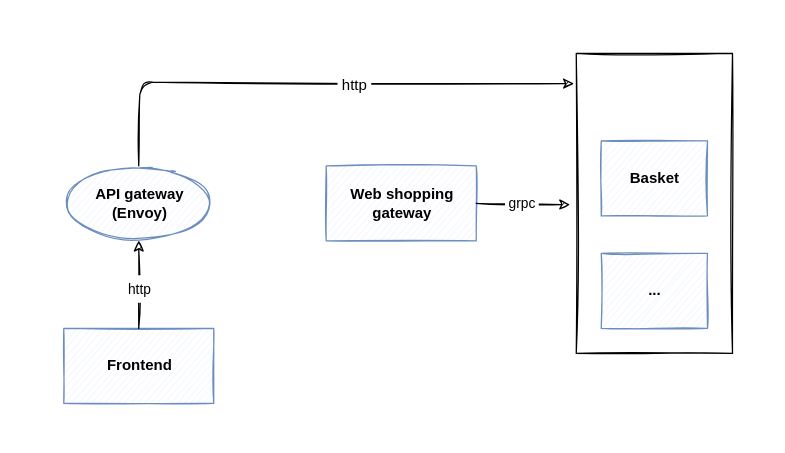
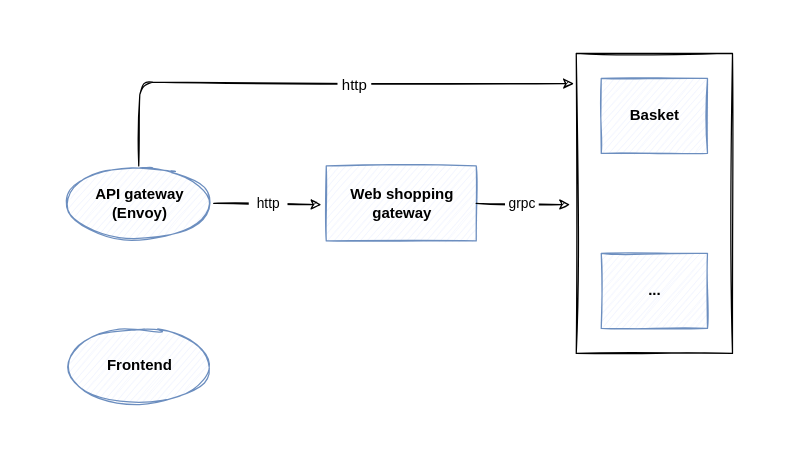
- <mxCell id="5" value="Basket" style="html=1;sketch=1;strokeColor=#6c8ebf;fontStyle=1;labelBackgroundColor=none;fillColor=#F0F4FF;" vertex="1" parent="1"><mxGeometry x="480.5" y="112" width="85" height="60" as="geometry" /></mxCell>
+ <mxCell id="5" value="Basket" style="html=1;sketch=1;strokeColor=#6c8ebf;fontStyle=1;labelBackgroundColor=none;fillColor=#F0F4FF;" vertex="1" parent="1"><mxGeometry x="480.5" y="62" width="85" height="60" as="geometry" /></mxCell>
+ <mxCell id="13" value="" style="endArrow=classic;html=1;exitX=1;exitY=0.5;exitDx=0;exitDy=0;entryX=-0.033;entryY=0.517;entryDx=0;entryDy=0;sketch=1;entryPerimeter=0;" edge="1" parent="1" source="4" target="7"><mxGeometry width="50" height="50" relative="1" as="geometry"><mxPoint x="300.5" y="-208" as="sourcePoint" /><mxPoint x="220.5" y="-208" as="targetPoint" /></mxGeometry></mxCell>
+ <mxCell id="14" value="&lt;p style=&quot;line-height: 100%&quot;&gt;&amp;nbsp; http&amp;nbsp;&amp;nbsp;&lt;/p&gt;" style="edgeLabel;html=1;align=center;verticalAlign=middle;resizable=0;points=[];" vertex="1" connectable="0" parent="13"><mxGeometry x="0.086" y="1" relative="1" as="geometry"><mxPoint x="-4.37" y="0.44" as="offset" /></mxGeometry></mxCell>
- <mxCell id="9" value="" style="endArrow=classic;html=1;exitX=0.5;exitY=0;exitDx=0;exitDy=0;entryX=0.5;entryY=1;entryDx=0;entryDy=0;sketch=1;" edge="1" source="8" target="4" parent="1"><mxGeometry width="50" height="50" relative="1" as="geometry"><mxPoint x="-9.5" y="422" as="sourcePoint" /><mxPoint x="40.5" y="372" as="targetPoint" /></mxGeometry></mxCell>
- <mxCell id="10" value="&lt;p style=&quot;line-height: 0%&quot;&gt;http&lt;/p&gt;" style="edgeLabel;html=1;align=center;verticalAlign=middle;resizable=0;points=[];" vertex="1" connectable="0" parent="9"><mxGeometry x="-0.067" y="3" relative="1" as="geometry"><mxPoint x="3" as="offset" /></mxGeometry></mxCell>
- <mxCell id="8" value="Frontend" style="html=1;sketch=1;strokeColor=#6c8ebf;fontStyle=1;labelBackgroundColor=none;fillColor=#F0F4FF;" vertex="1" parent="1"><mxGeometry x="50.5" y="262" width="120" height="60" as="geometry" /></mxCell>
+ <mxCell id="8" value="Frontend" style="ellipse;html=1;sketch=1;strokeColor=#6c8ebf;fontStyle=1;labelBackgroundColor=none;fillColor=#F0F4FF;" vertex="1" parent="1"><mxGeometry x="50.5" y="262" width="120" height="60" as="geometry" /></mxCell>
